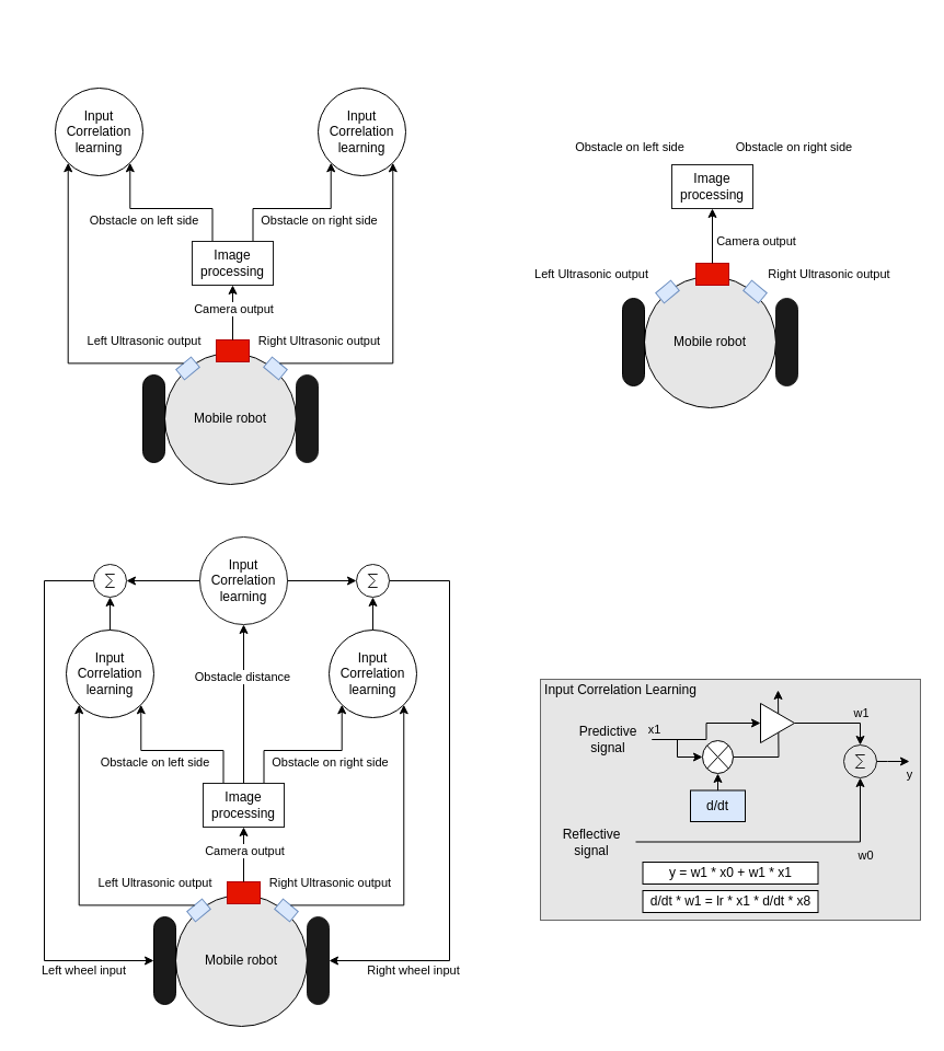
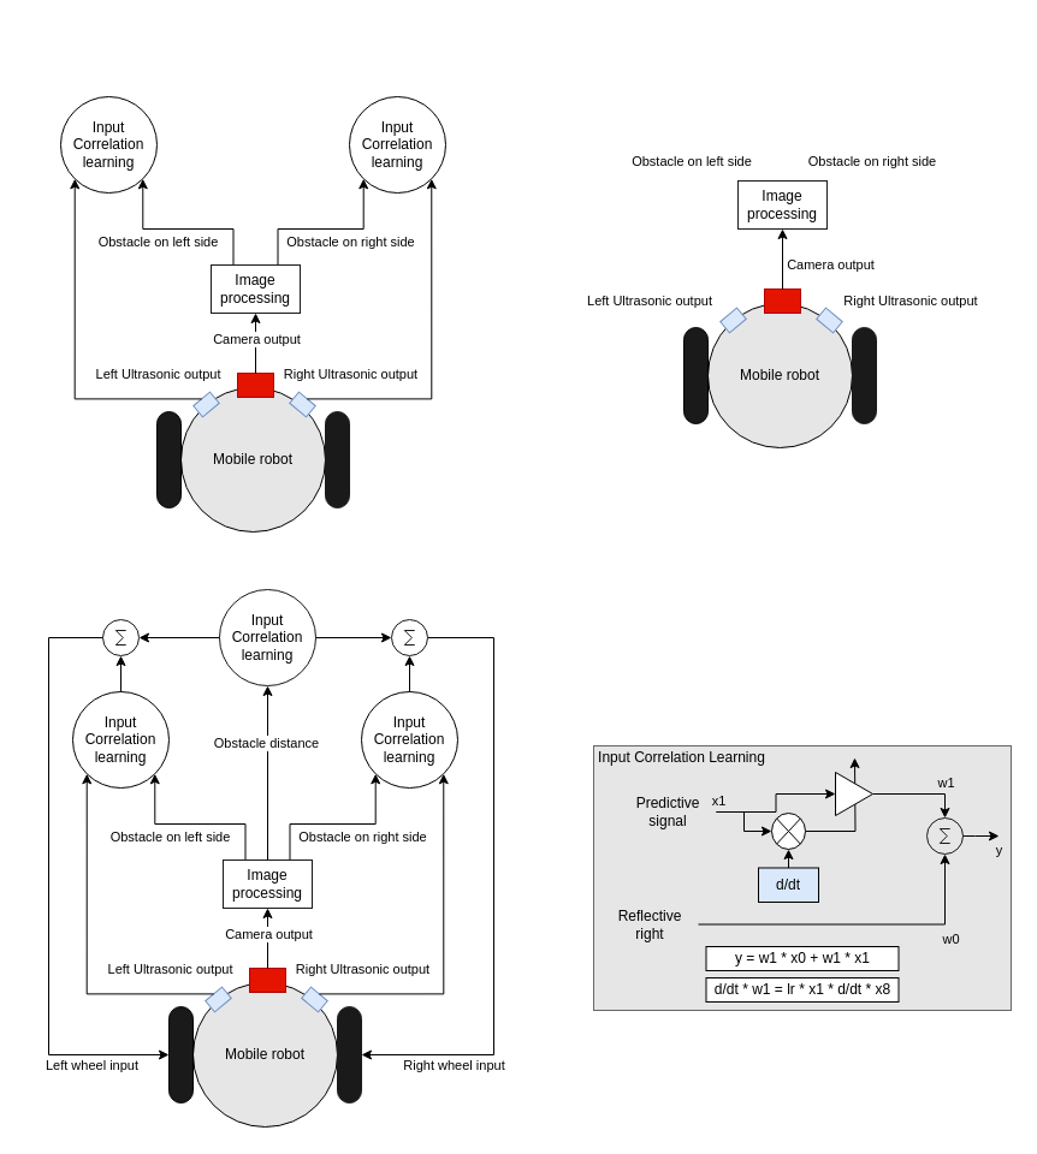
- <mxCell id="81" value="Reflective signal" style="text;html=1;strokeColor=none;fillColor=none;align=center;verticalAlign=middle;whiteSpace=wrap;rounded=0;" vertex="1" parent="1"><mxGeometry x="500" y="750" width="80" height="37" as="geometry" /></mxCell>
+ <mxCell id="81" value="Reflective right" style="text;html=1;strokeColor=none;fillColor=none;align=center;verticalAlign=middle;whiteSpace=wrap;rounded=0;" vertex="1" parent="1"><mxGeometry x="500" y="750" width="80" height="37" as="geometry" /></mxCell>
